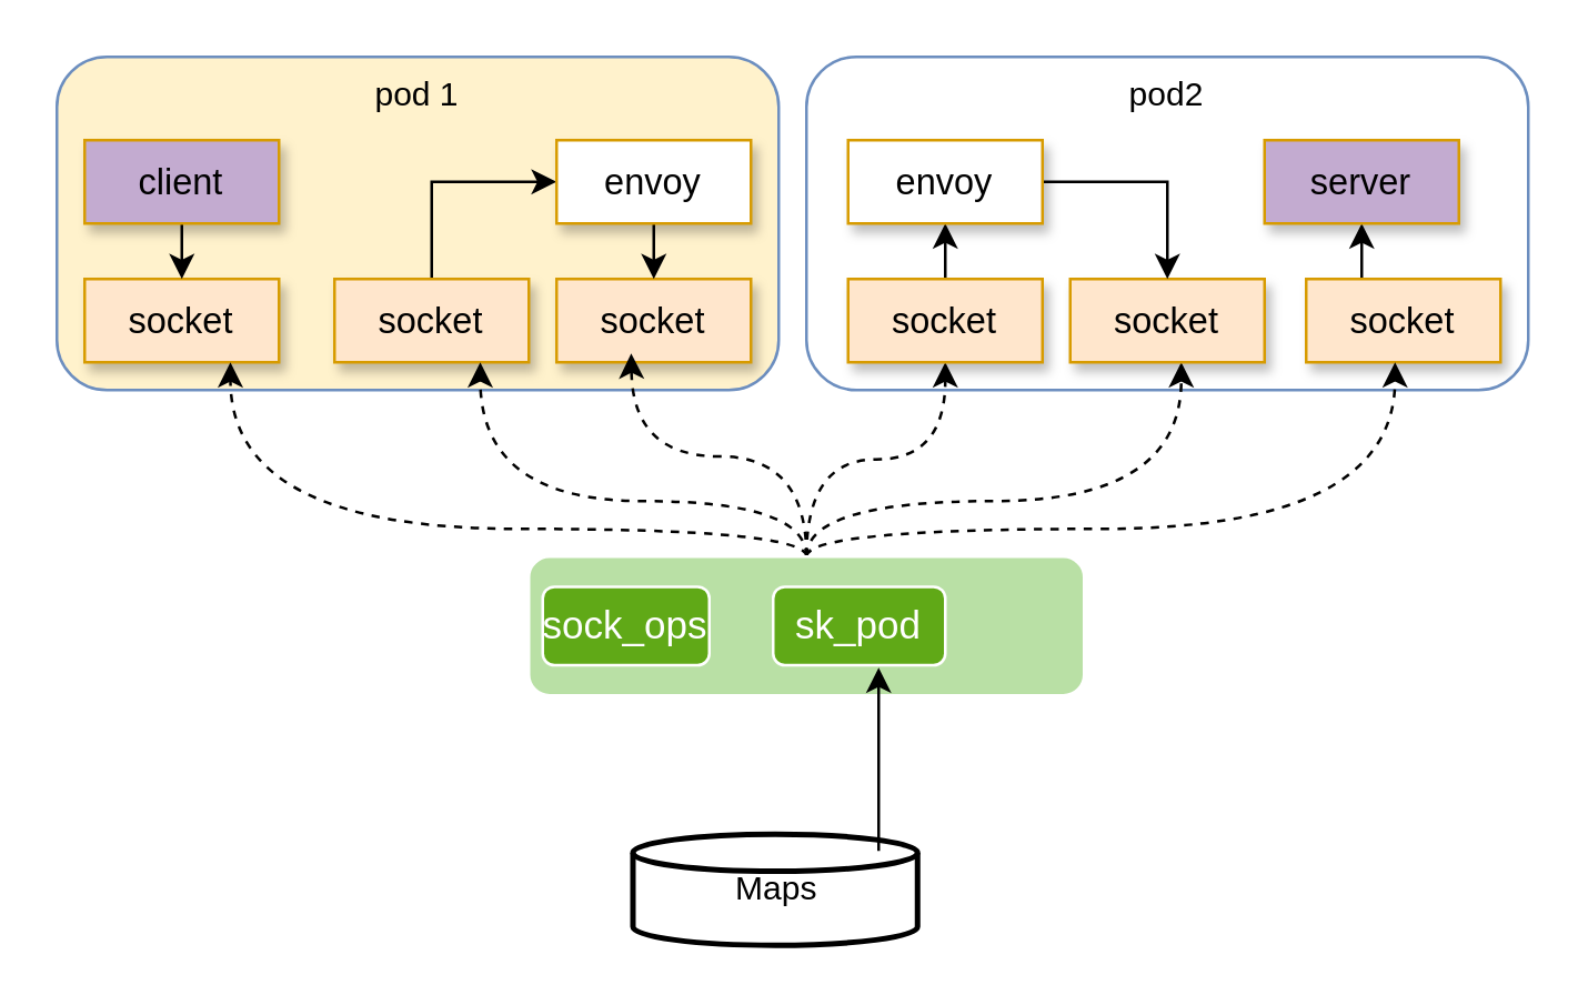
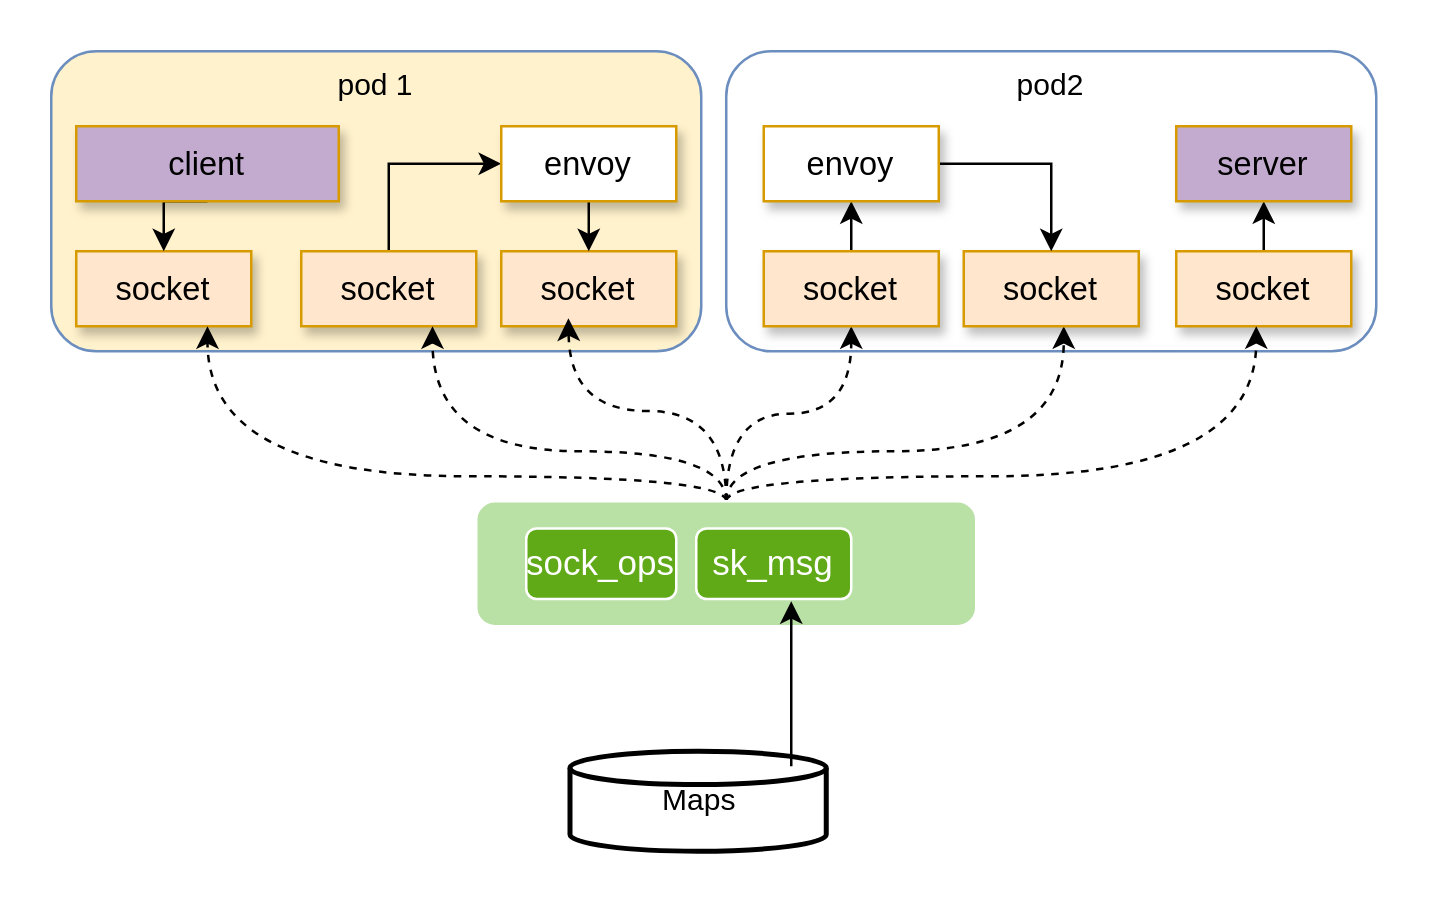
- <mxCell id="21" value="client" style="rounded=0;whiteSpace=wrap;html=1;strokeWidth=1;fontSize=13;fillColor=#C3ABD0;strokeColor=#d79b00;shadow=1;" vertex="1" parent="1"><mxGeometry x="30" y="50" width="70" height="30" as="geometry" /></mxCell>
+ <mxCell id="21" value="client" style="rounded=0;whiteSpace=wrap;html=1;strokeWidth=1;fontSize=13;fillColor=#C3ABD0;strokeColor=#d79b00;shadow=1;" vertex="1" parent="1"><mxGeometry x="30" y="50" width="105" height="30" as="geometry" /></mxCell>
- <mxCell id="22" value="server" style="rounded=0;whiteSpace=wrap;html=1;strokeWidth=1;fontSize=13;fillColor=#C3ABD0;strokeColor=#d79b00;shadow=1;" vertex="1" parent="1"><mxGeometry x="455" y="50" width="70" height="30" as="geometry" /></mxCell>
+ <mxCell id="22" value="server" style="rounded=0;whiteSpace=wrap;html=1;strokeWidth=1;fontSize=13;fillColor=#C3ABD0;strokeColor=#d79b00;shadow=1;" vertex="1" parent="1"><mxGeometry x="470" y="50" width="70" height="30" as="geometry" /></mxCell>
- <mxCell id="30" value="&lt;font color=&quot;#ffffff&quot; style=&quot;font-size: 14px&quot;&gt;sock_ops&lt;/font&gt;" style="rounded=1;whiteSpace=wrap;html=1;strokeColor=#FFFFFF;fillColor=#60A917;" vertex="1" parent="1"><mxGeometry x="195" y="210.85" width="60" height="28.29" as="geometry" /></mxCell>
+ <mxCell id="30" value="&lt;font color=&quot;#ffffff&quot; style=&quot;font-size: 14px&quot;&gt;sock_ops&lt;/font&gt;" style="rounded=1;whiteSpace=wrap;html=1;strokeColor=#FFFFFF;fillColor=#60A917;" vertex="1" parent="1"><mxGeometry x="210" y="210.85" width="60" height="28.29" as="geometry" /></mxCell>
- <mxCell id="28" value="&lt;font color=&quot;#ffffff&quot; style=&quot;font-size: 14px&quot;&gt;sk_pod&lt;/font&gt;" style="rounded=1;whiteSpace=wrap;html=1;strokeColor=#FFFFFF;fillColor=#60A917;" vertex="1" parent="1"><mxGeometry x="278" y="210.85" width="62" height="28.29" as="geometry" /></mxCell>
+ <mxCell id="28" value="&lt;font color=&quot;#ffffff&quot; style=&quot;font-size: 14px&quot;&gt;sk_msg&lt;/font&gt;" style="rounded=1;whiteSpace=wrap;html=1;strokeColor=#FFFFFF;fillColor=#60A917;" vertex="1" parent="1"><mxGeometry x="278" y="210.85" width="62" height="28.29" as="geometry" /></mxCell>
